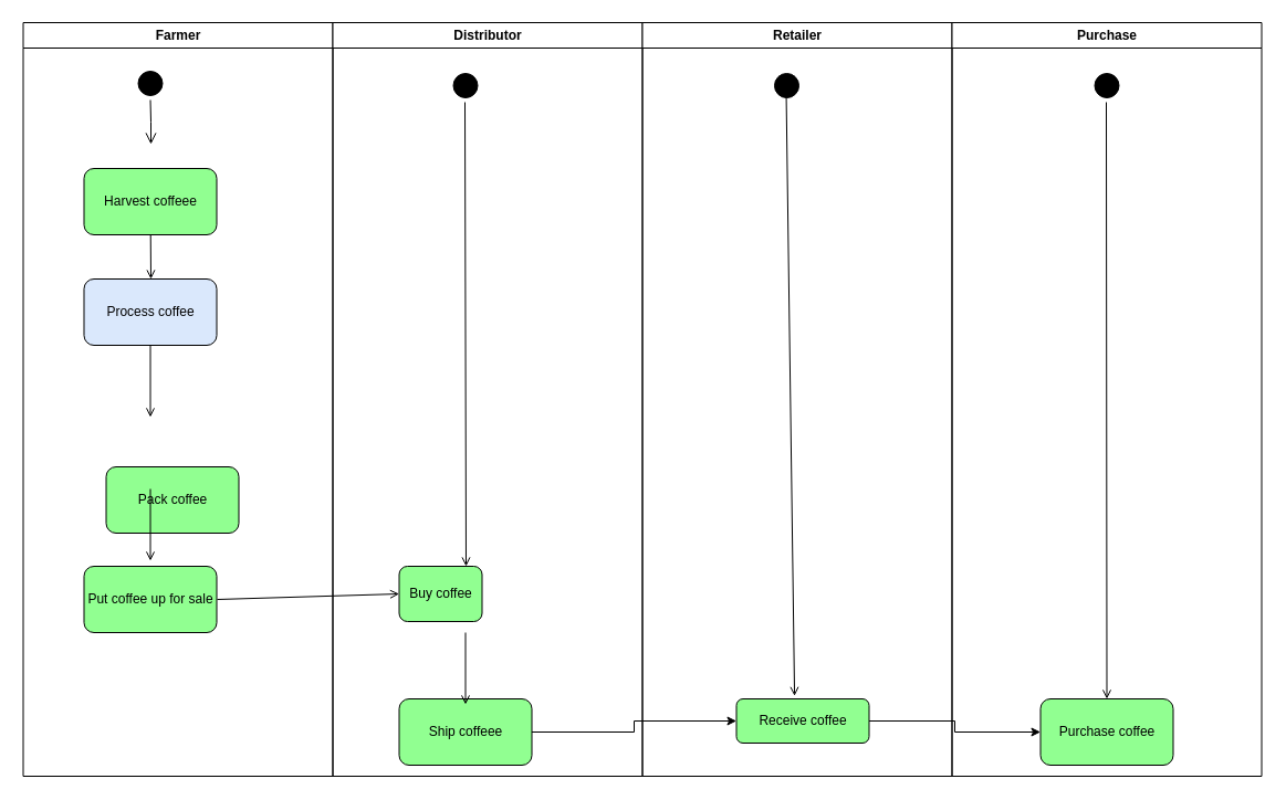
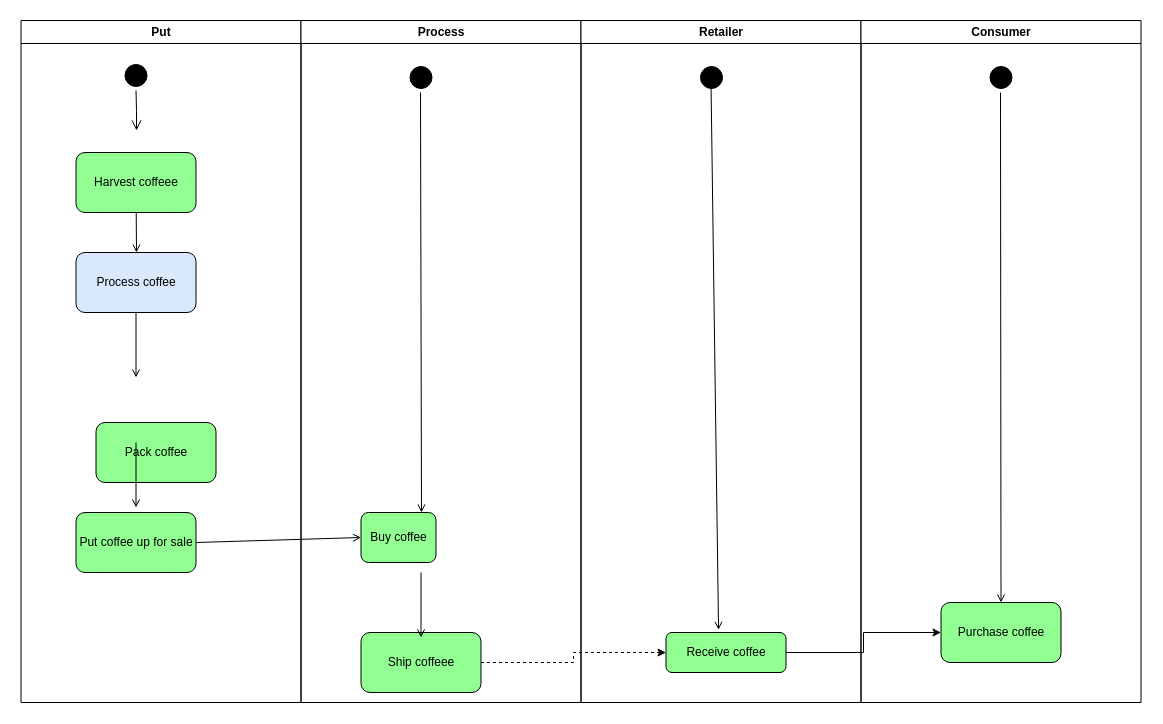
- <mxCell id="2" value="Farmer" style="swimlane;whiteSpace=wrap;" parent="1" vertex="1"><mxGeometry x="20.5" y="20" width="280" height="682" as="geometry" /></mxCell>
+ <mxCell id="2" value="Put" style="swimlane;whiteSpace=wrap;" parent="1" vertex="1"><mxGeometry x="20.5" y="20" width="280" height="682" as="geometry" /></mxCell>
- <mxCell id="12" value="Distributor" style="swimlane;whiteSpace=wrap;" parent="1" vertex="1"><mxGeometry x="300.5" y="20" width="280" height="682" as="geometry" /></mxCell>
+ <mxCell id="12" value="Process" style="swimlane;whiteSpace=wrap;" parent="1" vertex="1"><mxGeometry x="300.5" y="20" width="280" height="682" as="geometry" /></mxCell>
- <mxCell id="22" value="Purchase" style="swimlane;whiteSpace=wrap;" vertex="1" parent="1"><mxGeometry x="860.5" y="20" width="280" height="682" as="geometry" /></mxCell>
+ <mxCell id="22" value="Consumer" style="swimlane;whiteSpace=wrap;" vertex="1" parent="1"><mxGeometry x="860.5" y="20" width="280" height="682" as="geometry" /></mxCell>
- <mxCell id="27" style="edgeStyle=orthogonalEdgeStyle;rounded=0;orthogonalLoop=1;jettySize=auto;html=1;exitX=1;exitY=0.5;exitDx=0;exitDy=0;entryX=0;entryY=0.5;entryDx=0;entryDy=0;" edge="1" parent="1" source="16" target="19"><mxGeometry relative="1" as="geometry" /></mxCell>
+ <mxCell id="27" style="edgeStyle=orthogonalEdgeStyle;rounded=0;orthogonalLoop=1;jettySize=auto;html=1;exitX=1;exitY=0.5;exitDx=0;exitDy=0;entryX=0;entryY=0.5;entryDx=0;entryDy=0;dashed=1;" edge="1" parent="1" source="16" target="19"><mxGeometry relative="1" as="geometry" /></mxCell>
- <mxCell id="23" value="Purchase coffee" style="rounded=1;whiteSpace=wrap;html=1;fillColor=#91FF91;" vertex="1" parent="22"><mxGeometry x="80" y="612" width="120" height="60" as="geometry" /></mxCell>
+ <mxCell id="23" value="Purchase coffee" style="rounded=1;whiteSpace=wrap;html=1;fillColor=#91FF91;" vertex="1" parent="22"><mxGeometry x="80" y="582" width="120" height="60" as="geometry" /></mxCell>
